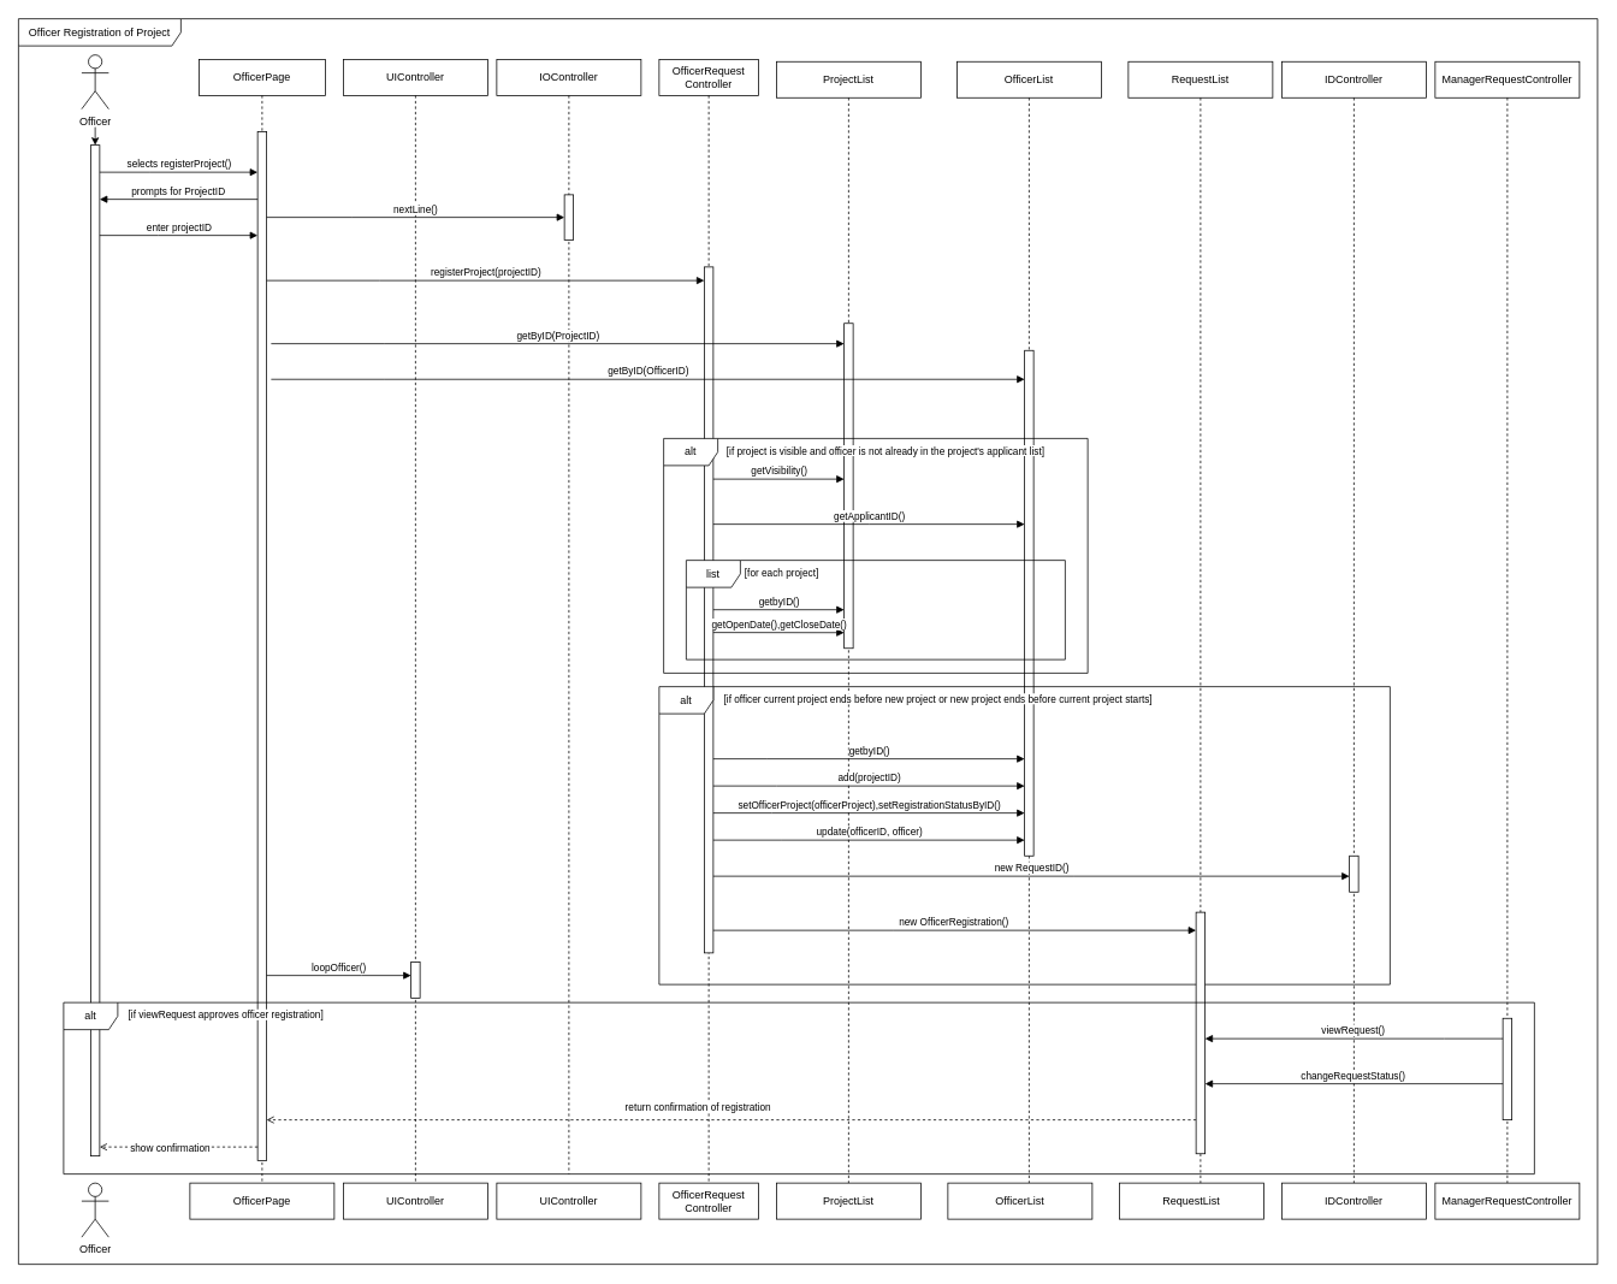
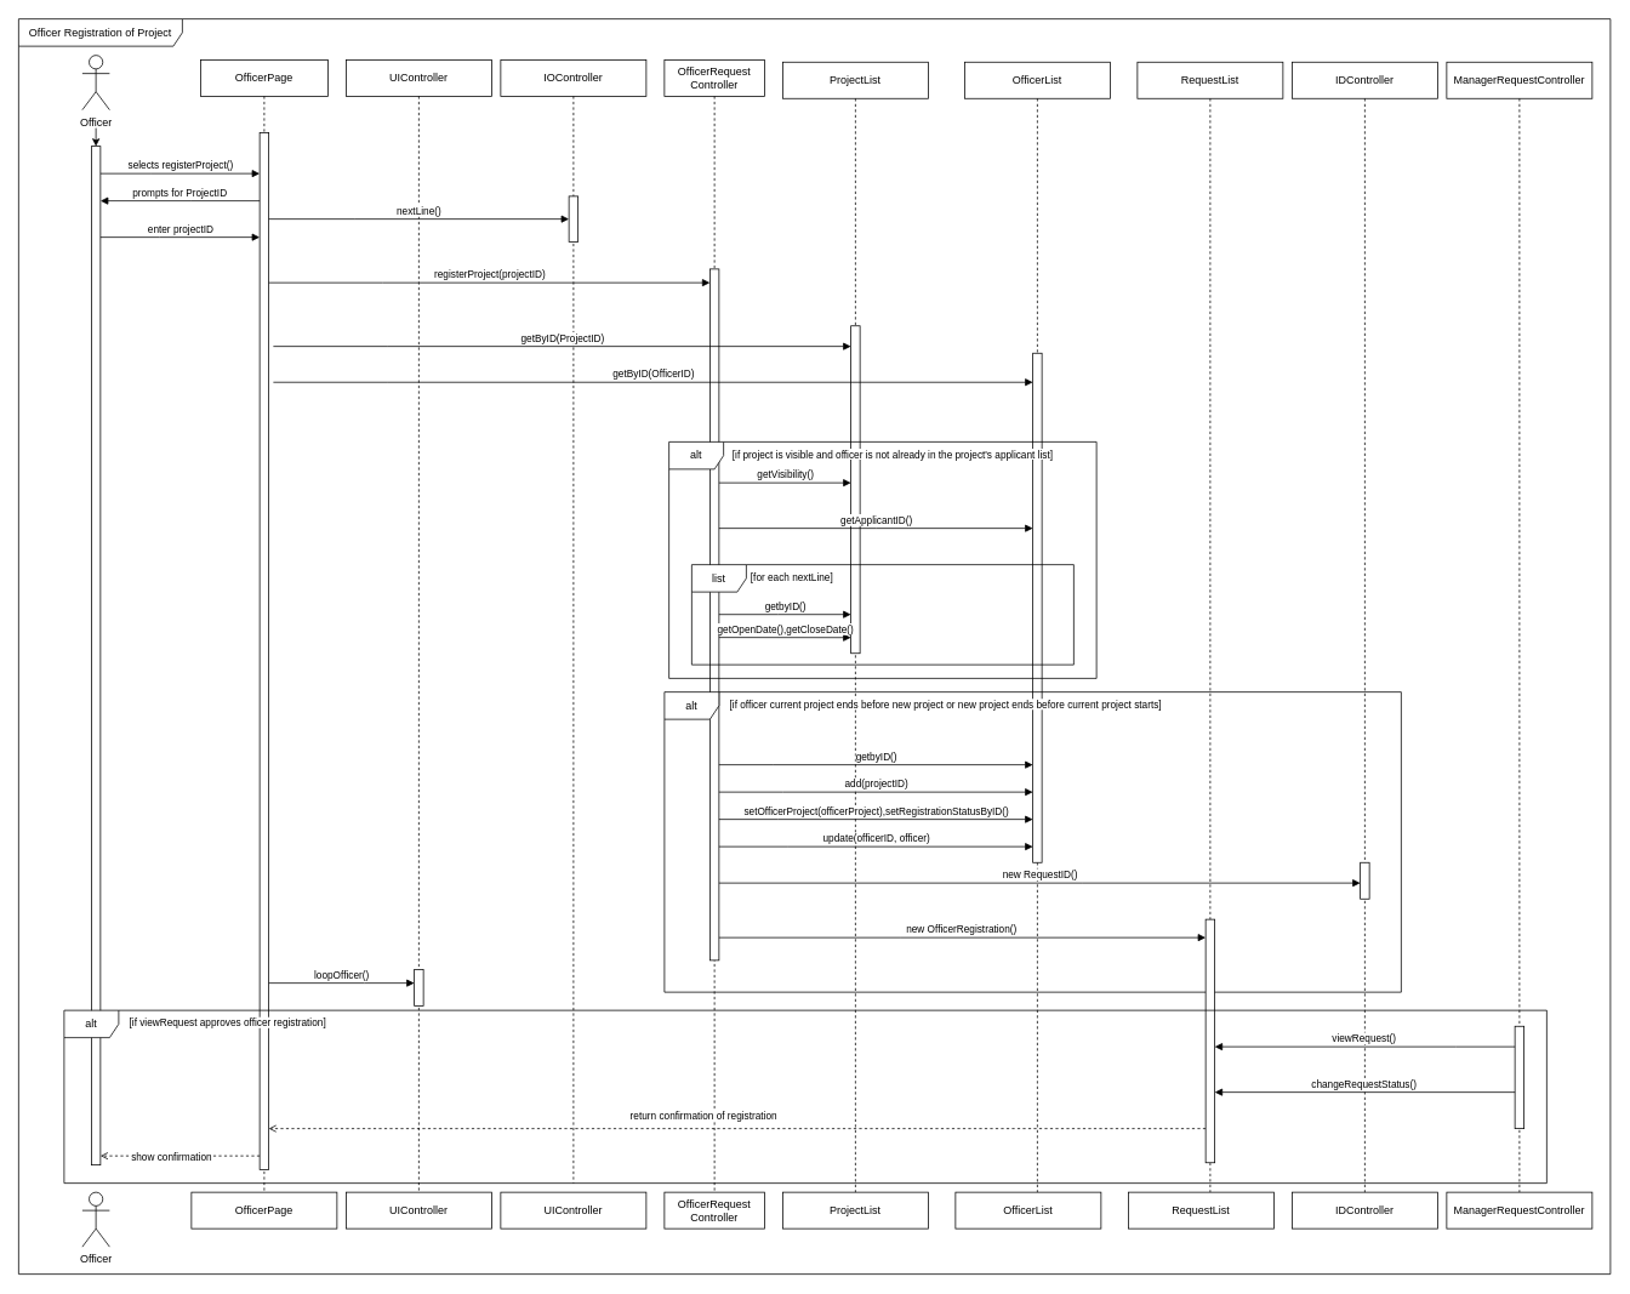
- <mxCell id="63" value="&lt;span style=&quot;color: rgb(0, 0, 0); font-family: Helvetica; font-size: 11px; font-style: normal; font-variant-ligatures: normal; font-variant-caps: normal; font-weight: 400; letter-spacing: normal; orphans: 2; text-align: center; text-indent: 0px; text-transform: none; widows: 2; word-spacing: 0px; -webkit-text-stroke-width: 0px; white-space: nowrap; background-color: rgb(255, 255, 255); text-decoration-thickness: initial; text-decoration-style: initial; text-decoration-color: initial; float: none; display: inline !important;&quot;&gt;&lt;span&gt;&amp;nbsp;[&lt;/span&gt;for each project]&lt;/span&gt;" style="text;whiteSpace=wrap;html=1;" vertex="1" parent="1"><mxGeometry x="820" y="620" width="380" height="40" as="geometry" /></mxCell>
+ <mxCell id="63" value="&lt;span style=&quot;color: rgb(0, 0, 0); font-family: Helvetica; font-size: 11px; font-style: normal; font-variant-ligatures: normal; font-variant-caps: normal; font-weight: 400; letter-spacing: normal; orphans: 2; text-align: center; text-indent: 0px; text-transform: none; widows: 2; word-spacing: 0px; -webkit-text-stroke-width: 0px; white-space: nowrap; background-color: rgb(255, 255, 255); text-decoration-thickness: initial; text-decoration-style: initial; text-decoration-color: initial; float: none; display: inline !important;&quot;&gt;&lt;span&gt;&amp;nbsp;[&lt;/span&gt;for each nextLine]&lt;/span&gt;" style="text;whiteSpace=wrap;html=1;" vertex="1" parent="1"><mxGeometry x="820" y="620" width="380" height="40" as="geometry" /></mxCell>
